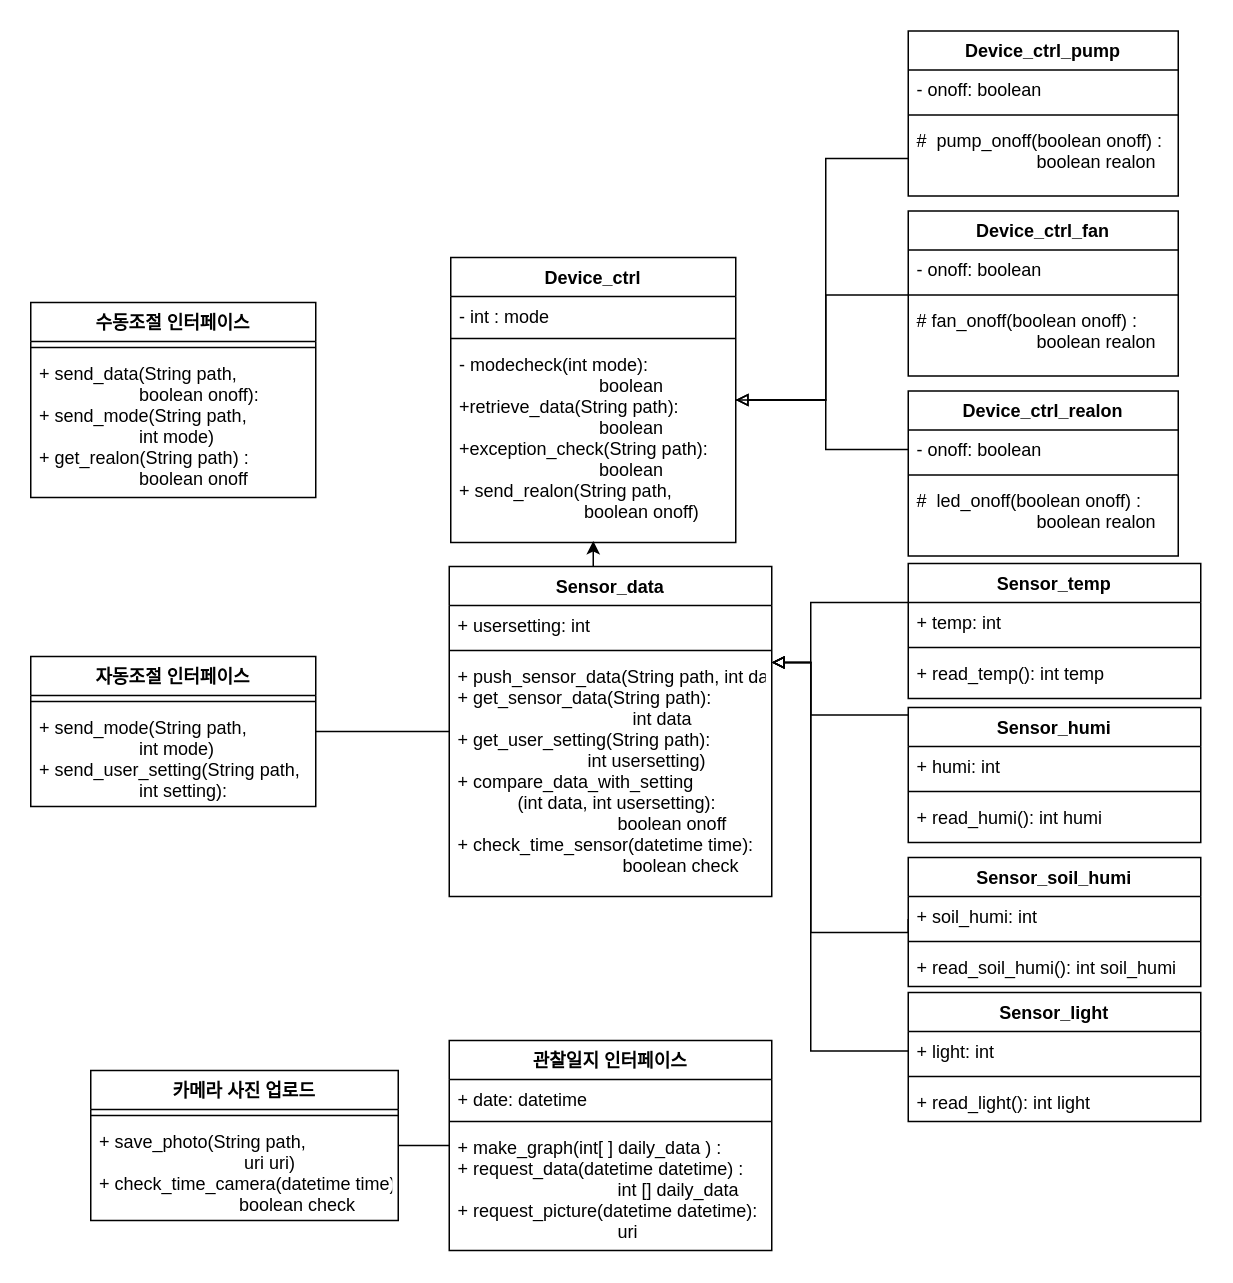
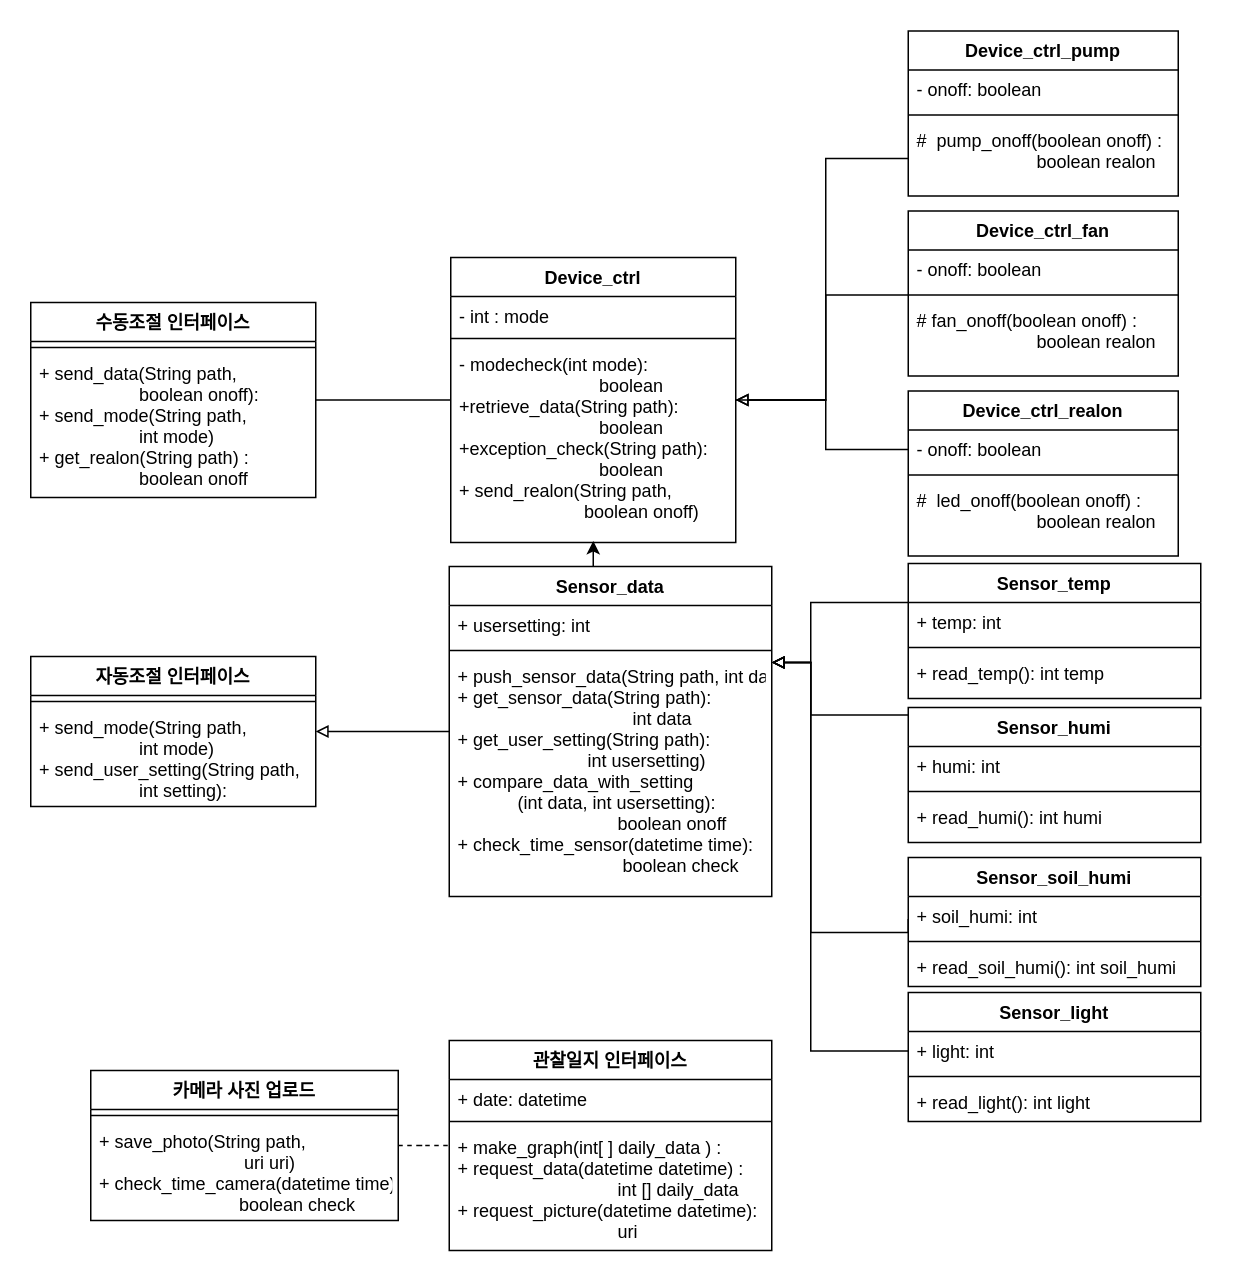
+ <mxCell id="11" style="edgeStyle=orthogonalEdgeStyle;rounded=0;orthogonalLoop=1;jettySize=auto;html=1;fontFamily=Helvetica;fontSize=12;fontColor=default;endArrow=none;endFill=0;" parent="1" source="12" target="8" edge="1"><mxGeometry relative="1" as="geometry" /></mxCell>
- <mxCell id="29" style="edgeStyle=orthogonalEdgeStyle;rounded=0;orthogonalLoop=1;jettySize=auto;html=1;endArrow=none;endFill=0;" parent="1" source="20" target="16" edge="1"><mxGeometry relative="1" as="geometry" /></mxCell>
+ <mxCell id="29" style="edgeStyle=orthogonalEdgeStyle;rounded=0;orthogonalLoop=1;jettySize=auto;html=1;endArrow=block;endFill=0;" parent="1" source="20" target="16" edge="1"><mxGeometry relative="1" as="geometry" /></mxCell>
- <mxCell id="25" style="edgeStyle=orthogonalEdgeStyle;rounded=0;orthogonalLoop=1;jettySize=auto;html=1;endArrow=none;endFill=0;" parent="1" source="26" target="3" edge="1"><mxGeometry relative="1" as="geometry" /></mxCell>
+ <mxCell id="25" style="edgeStyle=orthogonalEdgeStyle;rounded=0;orthogonalLoop=1;jettySize=auto;html=1;endArrow=none;endFill=0;dashed=1;" parent="1" source="26" target="3" edge="1"><mxGeometry relative="1" as="geometry" /></mxCell>
